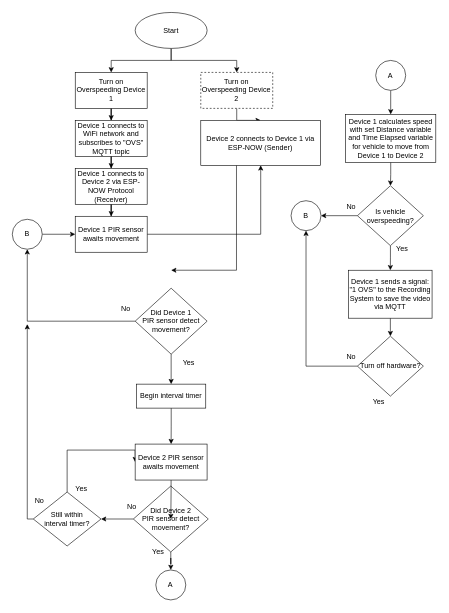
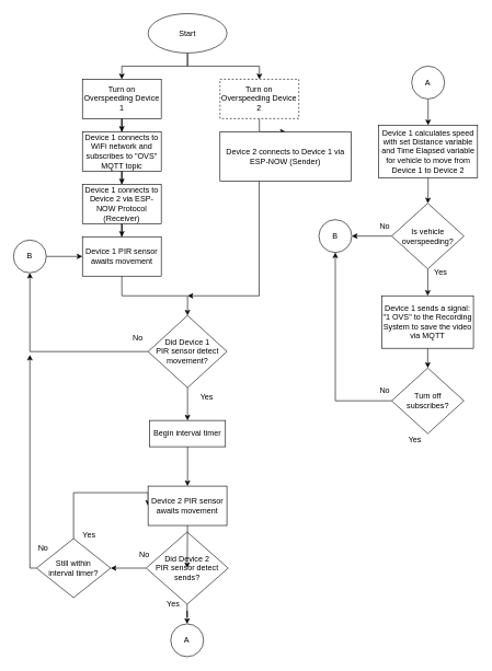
- <mxCell id="35" style="edgeStyle=orthogonalEdgeStyle;rounded=0;orthogonalLoop=1;jettySize=auto;html=1;" edge="1" parent="1" source="36" target="38"><mxGeometry relative="1" as="geometry" /></mxCell>
+ <mxCell id="35" style="edgeStyle=orthogonalEdgeStyle;rounded=0;orthogonalLoop=1;jettySize=auto;html=1;entryX=0.5;entryY=0;entryDx=0;entryDy=0;" edge="1" parent="1" source="36" target="7"><mxGeometry relative="1" as="geometry" /></mxCell>
- <mxCell id="24" value="Turn off hardware?" style="rhombus;whiteSpace=wrap;html=1;rounded=0;" parent="1" vertex="1"><mxGeometry x="595.75" y="560" width="110" height="100" as="geometry" /></mxCell>
+ <mxCell id="24" value="Turn off subscribes?" style="rhombus;whiteSpace=wrap;html=1;rounded=0;" parent="1" vertex="1"><mxGeometry x="595.75" y="560" width="110" height="100" as="geometry" /></mxCell>
- <mxCell id="14" value="Did Device 2&lt;br style=&quot;border-color: var(--border-color);&quot;&gt;PIR sensor detect movement?" style="rhombus;whiteSpace=wrap;html=1;rounded=0;" parent="1" vertex="1"><mxGeometry x="221.94" y="810" width="125" height="110" as="geometry" /></mxCell>
+ <mxCell id="14" value="Did Device 2&lt;br style=&quot;border-color: var(--border-color);&quot;&gt;PIR sensor detect sends?" style="rhombus;whiteSpace=wrap;html=1;rounded=0;" parent="1" vertex="1"><mxGeometry x="221.94" y="810" width="125" height="110" as="geometry" /></mxCell>
